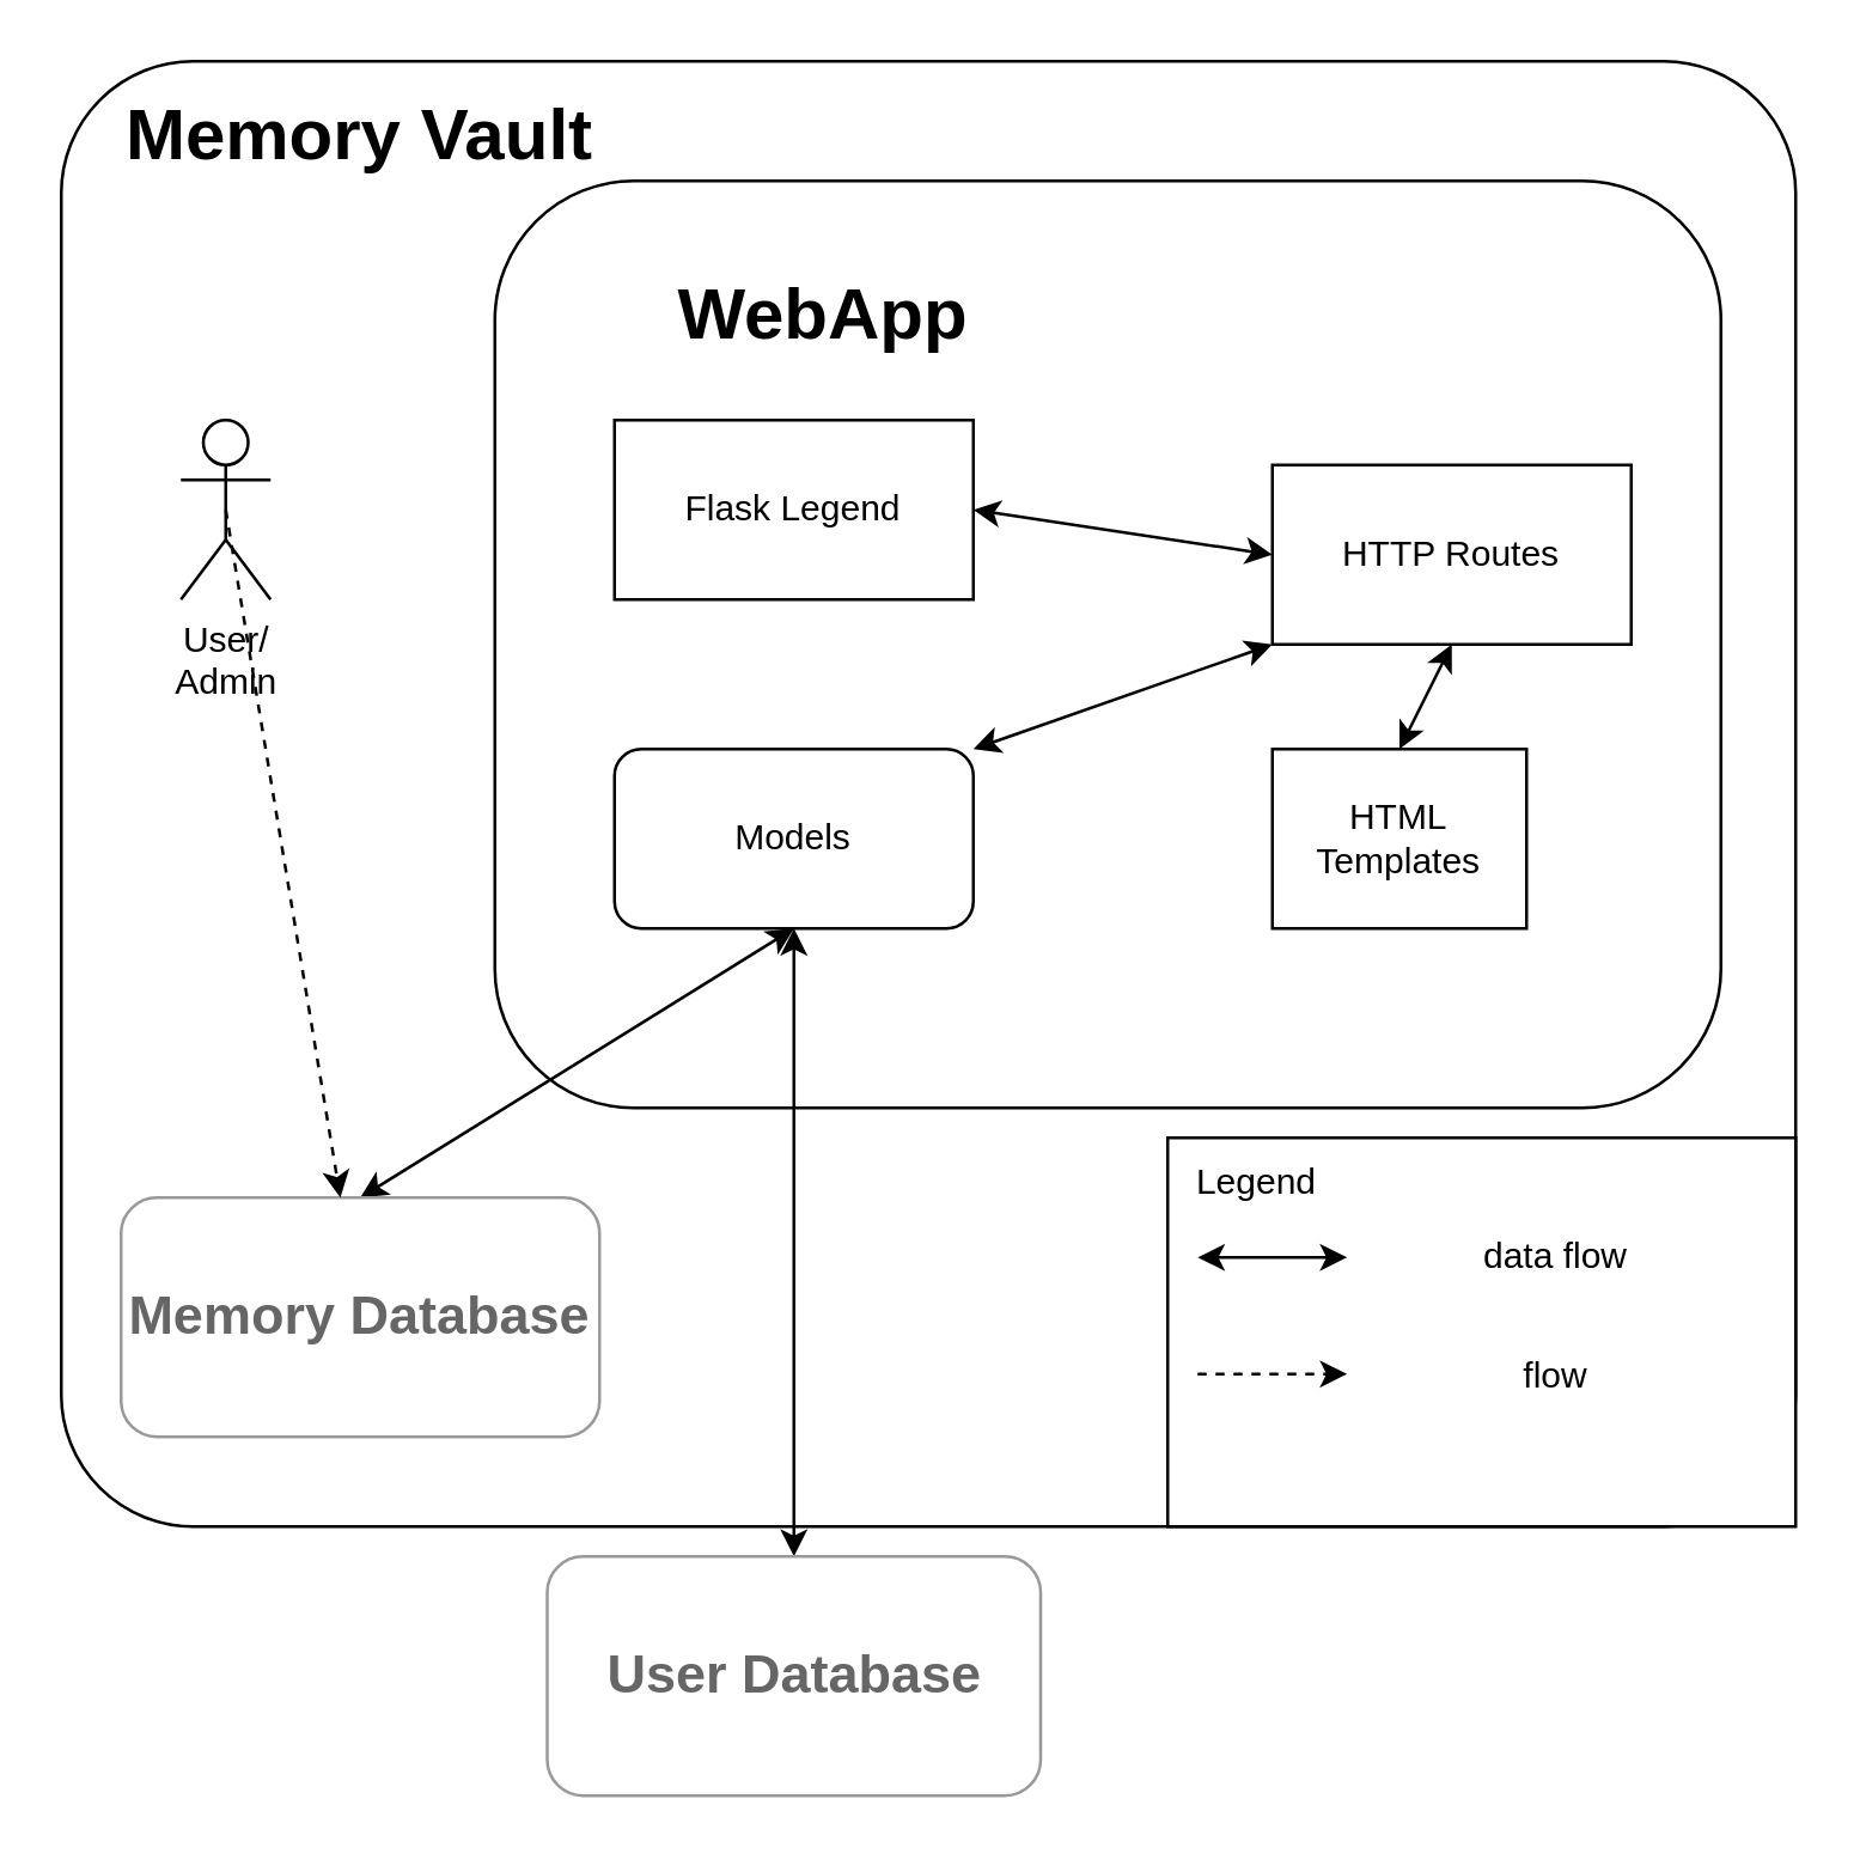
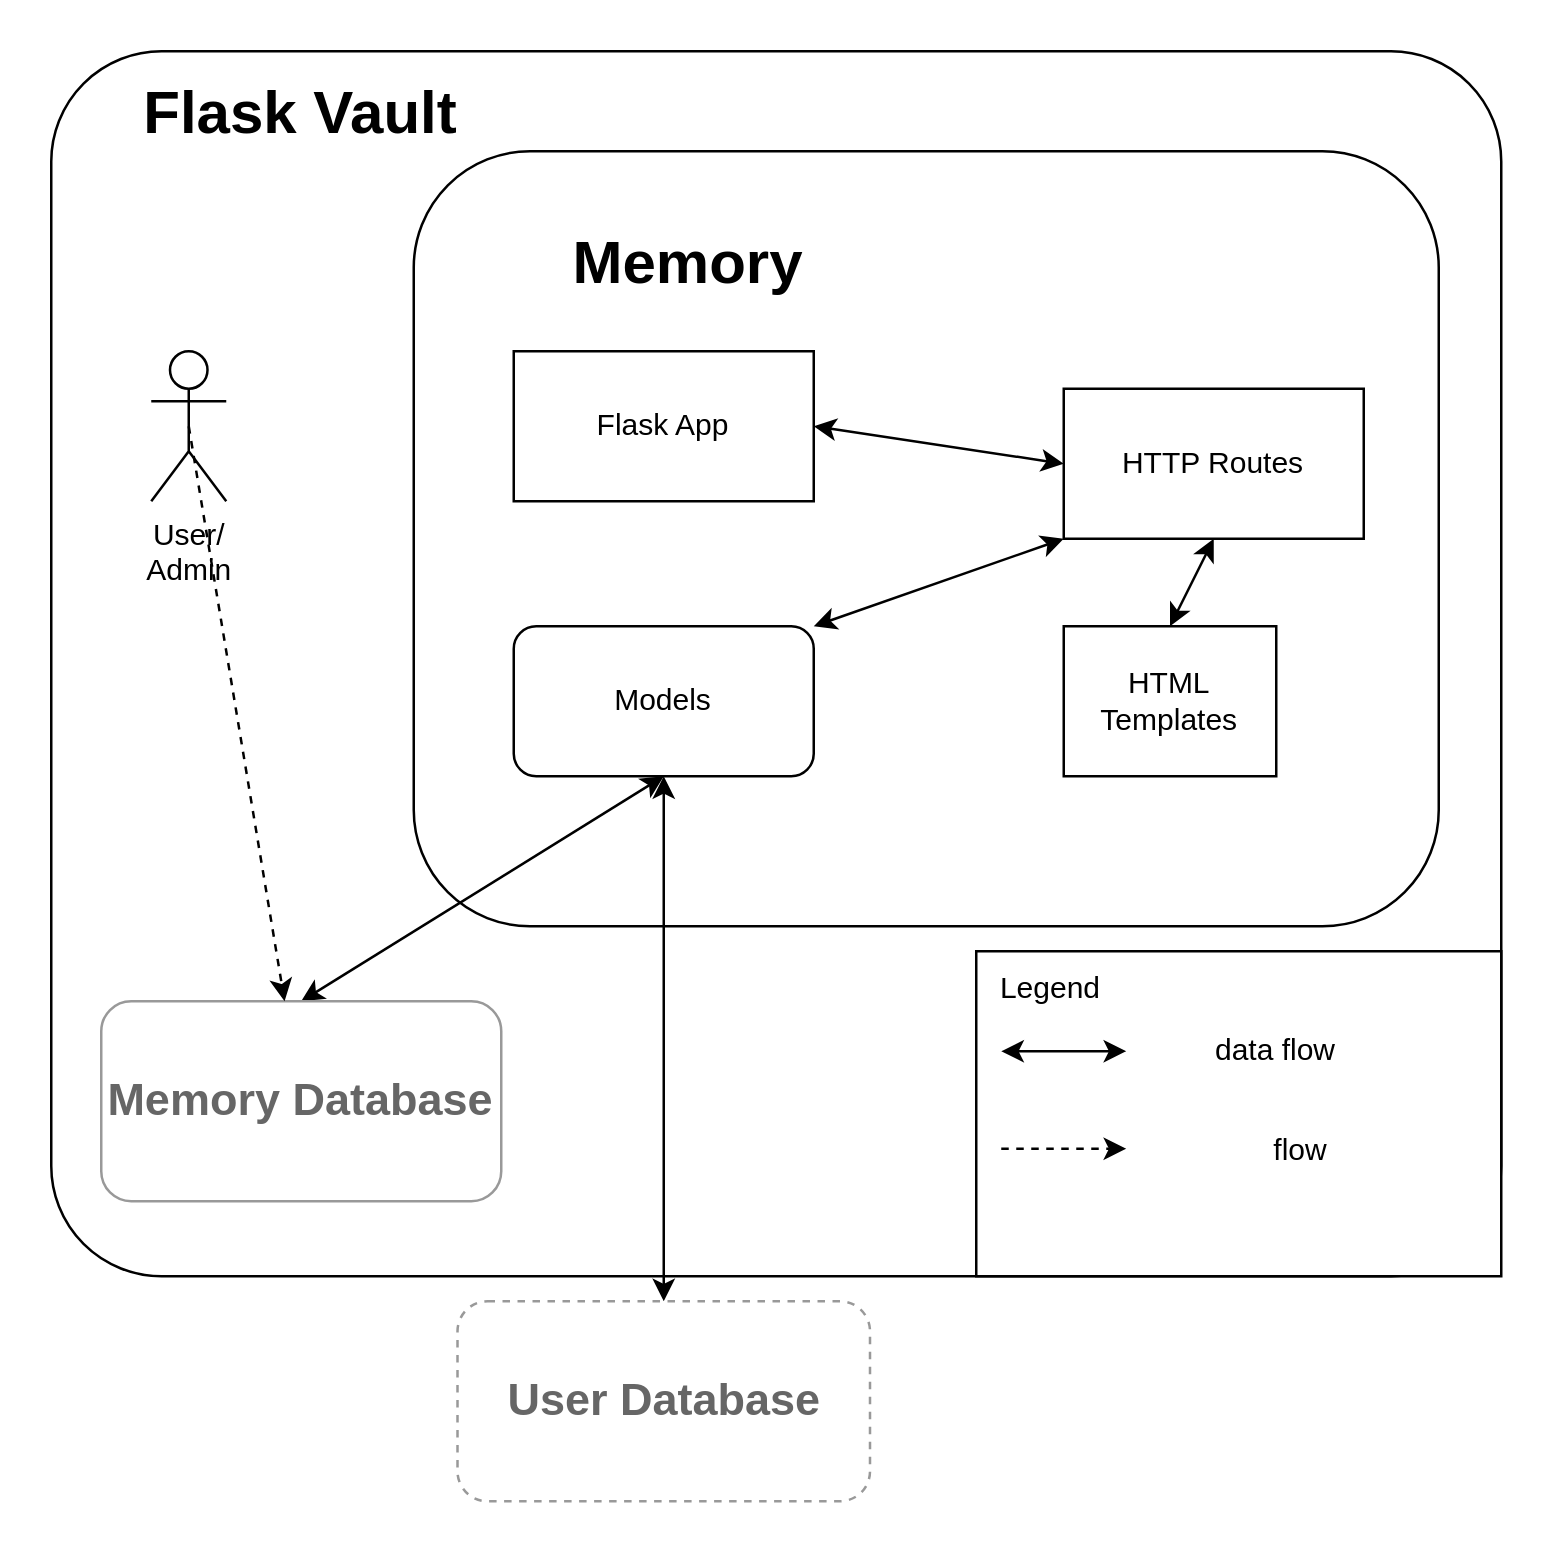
- <mxCell id="4" value="&lt;h1&gt;Memory Vault&lt;/h1&gt;" style="text;html=1;align=center;verticalAlign=middle;whiteSpace=wrap;rounded=0;fillColor=none;movable=1;resizable=1;rotatable=1;deletable=1;editable=1;locked=0;connectable=1;" parent="1" vertex="1"><mxGeometry x="40" y="30" width="160" height="30" as="geometry" /></mxCell>
+ <mxCell id="4" value="&lt;h1&gt;Flask Vault&lt;/h1&gt;" style="text;html=1;align=center;verticalAlign=middle;whiteSpace=wrap;rounded=0;fillColor=none;movable=1;resizable=1;rotatable=1;deletable=1;editable=1;locked=0;connectable=1;" parent="1" vertex="1"><mxGeometry x="40" y="30" width="160" height="30" as="geometry" /></mxCell>
- <mxCell id="25" value="&lt;h1&gt;WebApp&lt;/h1&gt;" style="text;html=1;align=center;verticalAlign=middle;whiteSpace=wrap;rounded=0;fillColor=none;movable=1;resizable=1;rotatable=1;deletable=1;editable=1;locked=0;connectable=1;" parent="1" vertex="1"><mxGeometry x="235" y="90" width="80" height="30" as="geometry" /></mxCell>
+ <mxCell id="25" value="&lt;h1&gt;Memory&lt;/h1&gt;" style="text;html=1;align=center;verticalAlign=middle;whiteSpace=wrap;rounded=0;fillColor=none;movable=1;resizable=1;rotatable=1;deletable=1;editable=1;locked=0;connectable=1;" parent="1" vertex="1"><mxGeometry x="235" y="90" width="80" height="30" as="geometry" /></mxCell>
- <mxCell id="10" value="Flask Legend" style="rounded=0;whiteSpace=wrap;html=1;" parent="1" vertex="1"><mxGeometry x="205" y="140" width="120" height="60" as="geometry" /></mxCell>
+ <mxCell id="10" value="Flask App" style="rounded=0;whiteSpace=wrap;html=1;" parent="1" vertex="1"><mxGeometry x="205" y="140" width="120" height="60" as="geometry" /></mxCell>
- <mxCell id="21" value="data flow" style="text;html=1;align=center;verticalAlign=middle;whiteSpace=wrap;rounded=0;" parent="17" vertex="1"><mxGeometry x="80" y="25" width="100" height="30" as="geometry" /></mxCell>
+ <mxCell id="21" value="data flow" style="text;html=1;align=center;verticalAlign=middle;whiteSpace=wrap;rounded=0;" parent="17" vertex="1"><mxGeometry x="70" y="25" width="100" height="30" as="geometry" /></mxCell>
- <mxCell id="24" value="&lt;h2&gt;&lt;font style=&quot;color: rgb(102, 102, 102);&quot;&gt;User Database&lt;/font&gt;&lt;/h2&gt;" style="rounded=1;whiteSpace=wrap;html=1;fontColor=light-dark(#908e8e, #ededed);strokeColor=#999999;" parent="1" vertex="1"><mxGeometry x="182.5" y="520" width="165" height="80" as="geometry" /></mxCell>
+ <mxCell id="24" value="&lt;h2&gt;&lt;font style=&quot;color: rgb(102, 102, 102);&quot;&gt;User Database&lt;/font&gt;&lt;/h2&gt;" style="rounded=1;whiteSpace=wrap;html=1;fontColor=light-dark(#908e8e, #ededed);strokeColor=#999999;dashed=1;" parent="1" vertex="1"><mxGeometry x="182.5" y="520" width="165" height="80" as="geometry" /></mxCell>
